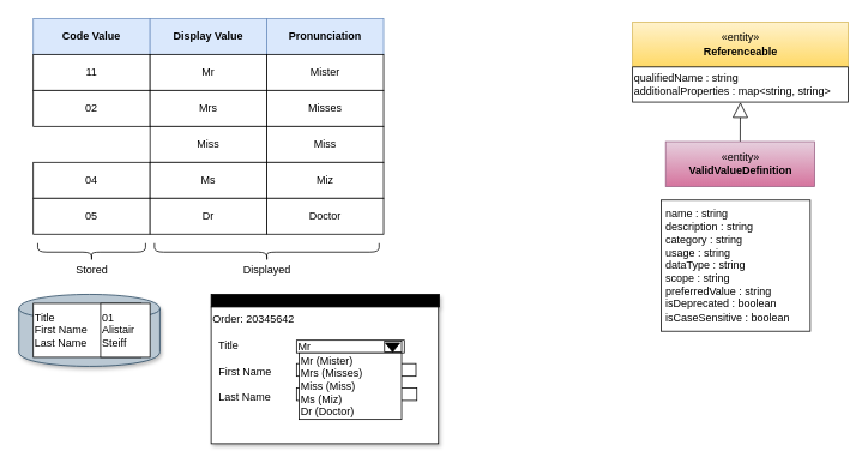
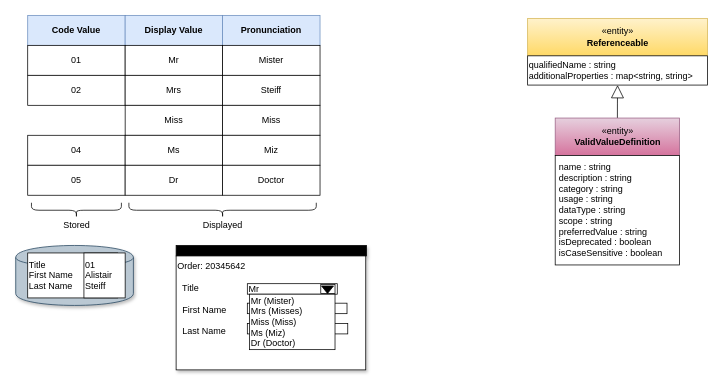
- <mxCell id="7" value="11" style="rounded=0;whiteSpace=wrap;html=1;" parent="1" vertex="1"><mxGeometry x="36" y="60" width="130" height="40" as="geometry" /></mxCell>
+ <mxCell id="7" value="01" style="rounded=0;whiteSpace=wrap;html=1;" parent="1" vertex="1"><mxGeometry x="36" y="60" width="130" height="40" as="geometry" /></mxCell>
- <mxCell id="12" value="Misses" style="rounded=0;whiteSpace=wrap;html=1;" parent="1" vertex="1"><mxGeometry x="296" y="100" width="130" height="40" as="geometry" /></mxCell>
+ <mxCell id="12" value="Steiff" style="rounded=0;whiteSpace=wrap;html=1;" parent="1" vertex="1"><mxGeometry x="296" y="100" width="130" height="40" as="geometry" /></mxCell>
- <mxCell id="38" value="&lt;span&gt;name : string&lt;br&gt;&lt;/span&gt;&lt;span&gt;description : string&lt;br&gt;&lt;/span&gt;category : string&lt;br&gt;&lt;span&gt;usage : string&lt;br&gt;&lt;/span&gt;dataType : string&lt;br&gt;&lt;span&gt;scope : string&lt;br&gt;preferredValue : string&lt;br&gt;isDeprecated : boolean&lt;br&gt;isCaseSensitive : boolean&lt;br&gt;&lt;/span&gt;" style="rounded=0;whiteSpace=wrap;html=1;strokeColor=#000000;gradientColor=#ffffff;align=left;spacingLeft=3;" vertex="1" parent="1"><mxGeometry x="734.75" y="222" width="166" height="146" as="geometry" /></mxCell>
+ <mxCell id="38" value="&lt;span&gt;name : string&lt;br&gt;&lt;/span&gt;&lt;span&gt;description : string&lt;br&gt;&lt;/span&gt;category : string&lt;br&gt;&lt;span&gt;usage : string&lt;br&gt;&lt;/span&gt;dataType : string&lt;br&gt;&lt;span&gt;scope : string&lt;br&gt;preferredValue : string&lt;br&gt;isDeprecated : boolean&lt;br&gt;isCaseSensitive : boolean&lt;br&gt;&lt;/span&gt;" style="rounded=0;whiteSpace=wrap;html=1;strokeColor=#000000;gradientColor=#ffffff;align=left;spacingLeft=3;" vertex="1" parent="1"><mxGeometry x="739.75" y="207" width="166" height="146" as="geometry" /></mxCell>
